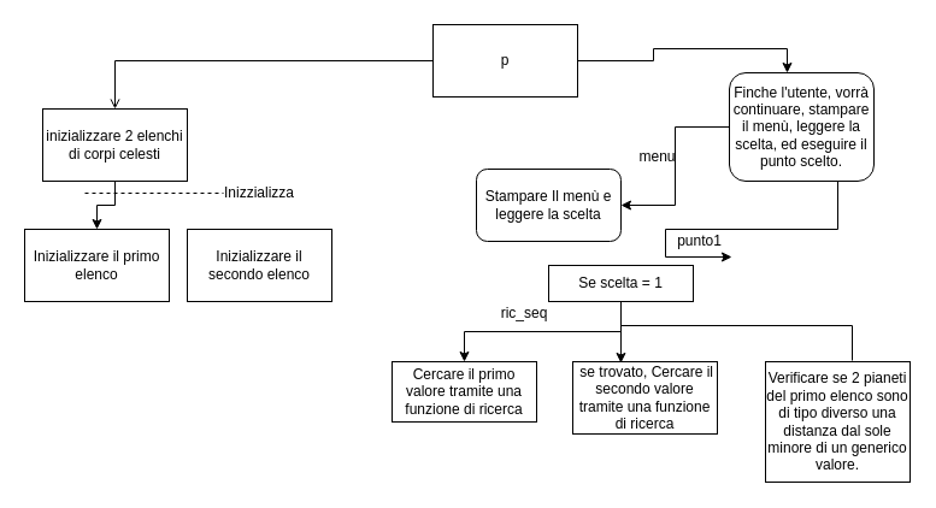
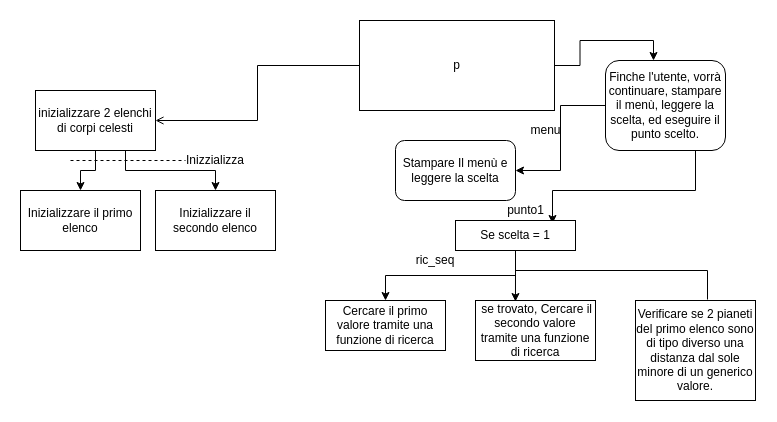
- <mxCell id="4" value="p" style="rounded=0;whiteSpace=wrap;html=1;" vertex="1" parent="1"><mxGeometry x="359" y="20" width="120" height="60" as="geometry" /></mxCell>
+ <mxCell id="4" value="p" style="rounded=0;whiteSpace=wrap;html=1;" vertex="1" parent="1"><mxGeometry x="359" y="20" width="195" height="90" as="geometry" /></mxCell>
+ <mxCell id="6" style="edgeStyle=orthogonalEdgeStyle;rounded=0;orthogonalLoop=1;jettySize=auto;html=1;exitX=0.75;exitY=1;exitDx=0;exitDy=0;" edge="1" parent="1" source="7" target="8"><mxGeometry relative="1" as="geometry" /></mxCell>
- <mxCell id="23" value="punto1" style="text;html=1;align=center;verticalAlign=middle;resizable=0;points=[];autosize=1;" vertex="1" parent="1"><mxGeometry x="555" y="190" width="50" height="20" as="geometry" /></mxCell>
+ <mxCell id="23" value="punto1" style="text;html=1;align=center;verticalAlign=middle;resizable=0;points=[];autosize=1;" vertex="1" parent="1"><mxGeometry x="500" y="200" width="50" height="20" as="geometry" /></mxCell>
